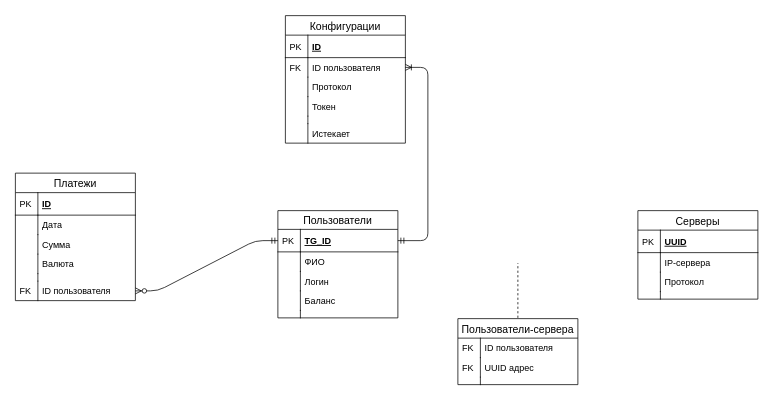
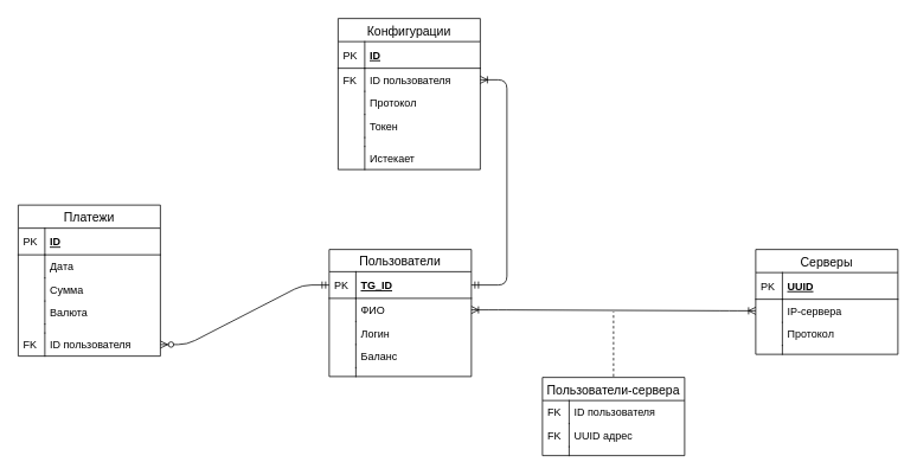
+ <mxCell id="2" value="" style="edgeStyle=entityRelationEdgeStyle;fontSize=12;html=1;endArrow=ERoneToMany;startArrow=ERoneToMany;entryX=0;entryY=0.5;entryDx=0;entryDy=0;exitX=1;exitY=0.5;exitDx=0;exitDy=0;" edge="1" parent="1" source="7" target="25"><mxGeometry width="100" height="100" relative="1" as="geometry"><mxPoint x="610" y="380" as="sourcePoint" /><mxPoint x="710" y="280" as="targetPoint" /></mxGeometry></mxCell>
